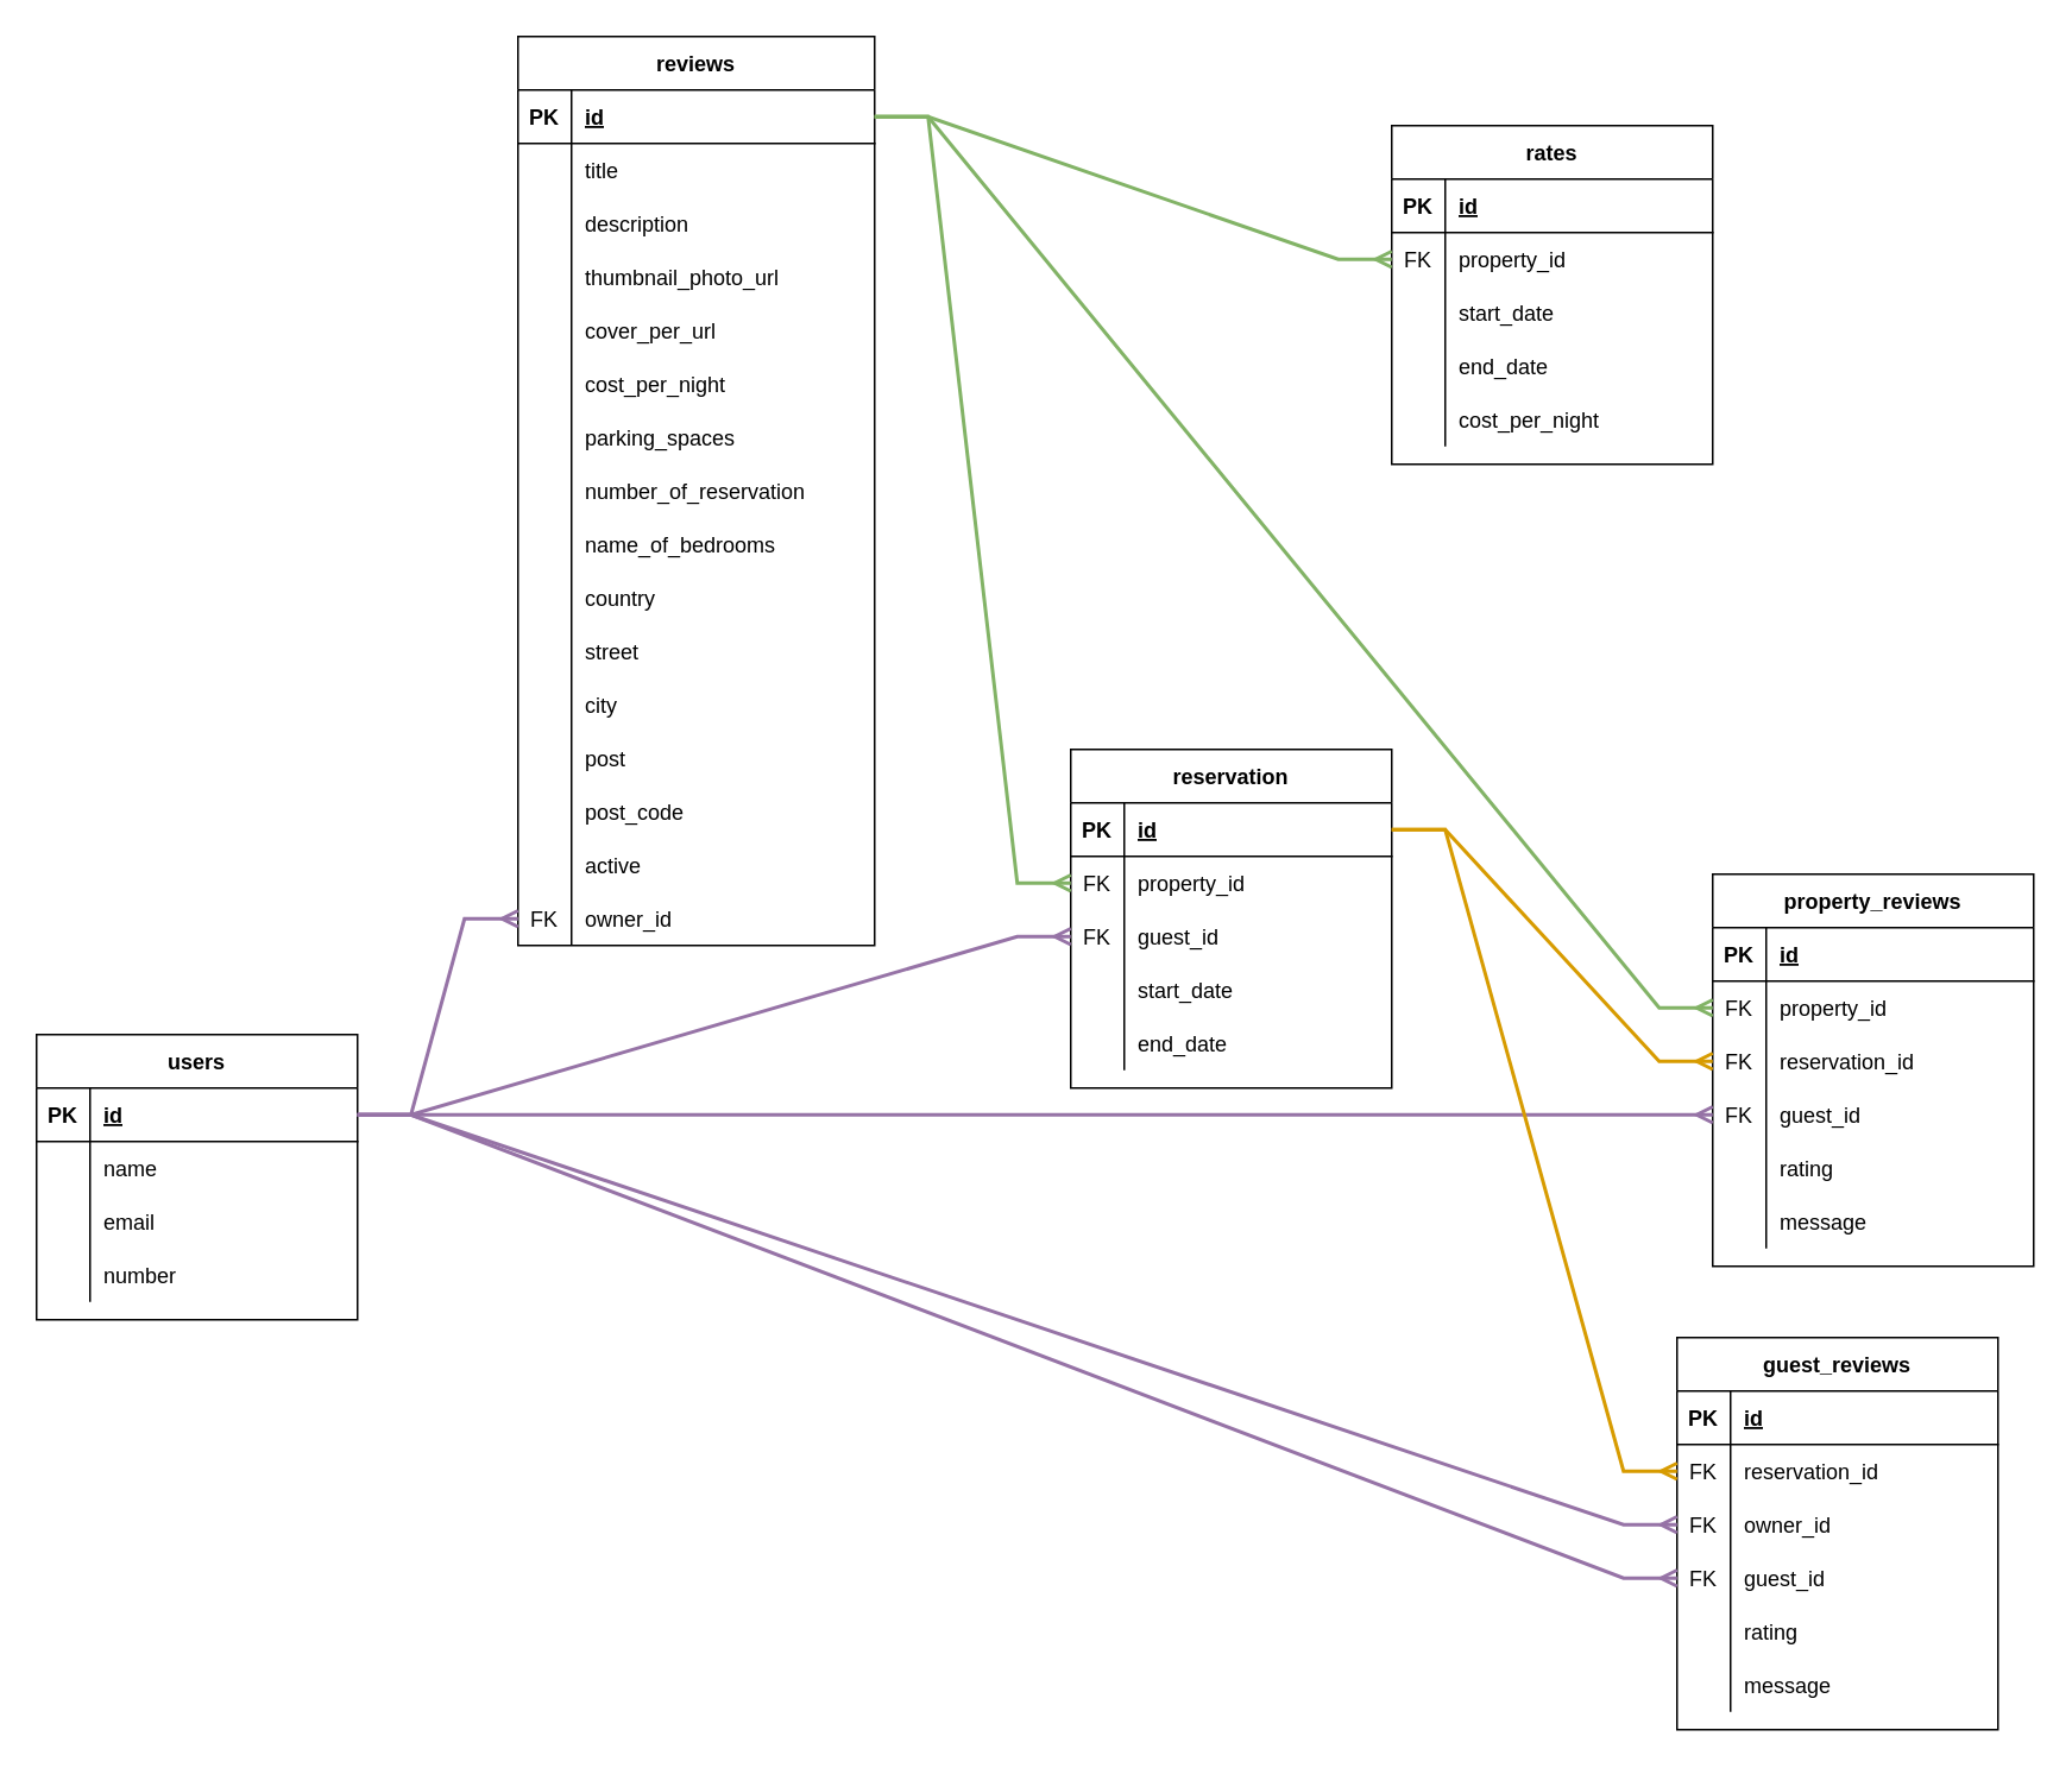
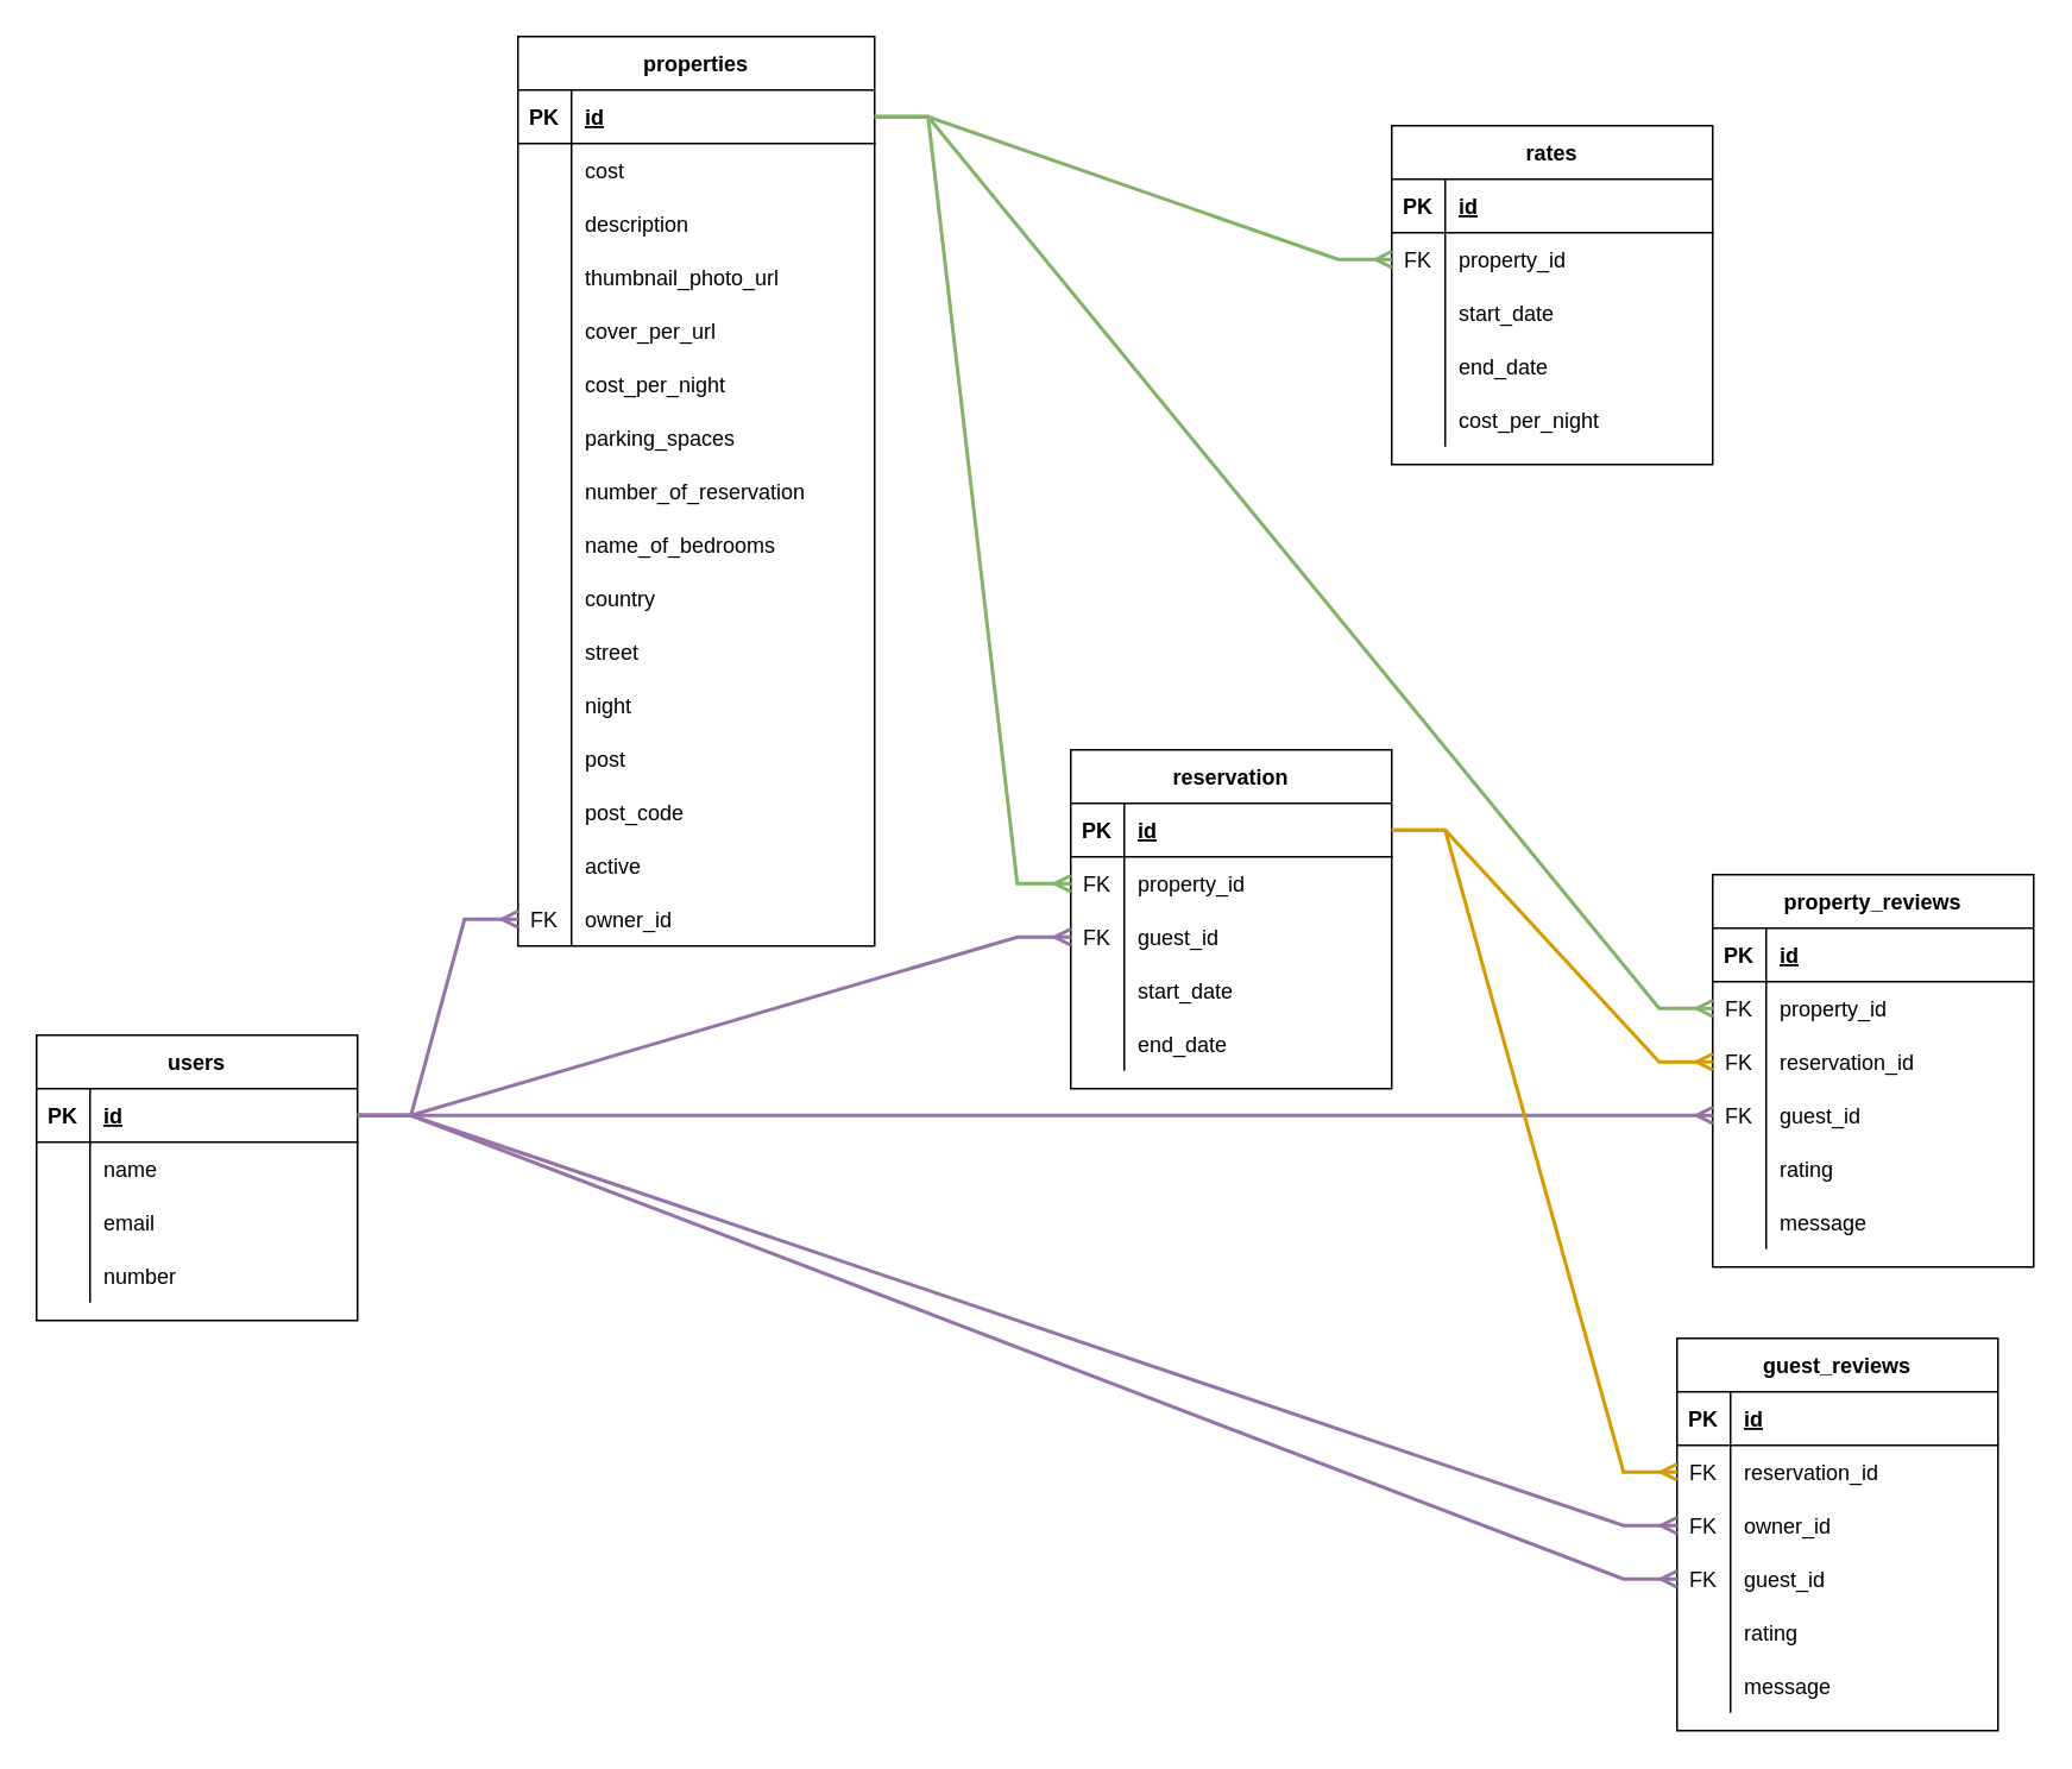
- <mxCell id="15" value="reviews" style="shape=table;startSize=30;container=1;collapsible=1;childLayout=tableLayout;fixedRows=1;rowLines=0;fontStyle=1;align=center;resizeLast=1;" parent="1" vertex="1"><mxGeometry x="290" y="20" width="200" height="510" as="geometry" /></mxCell>
+ <mxCell id="15" value="properties" style="shape=table;startSize=30;container=1;collapsible=1;childLayout=tableLayout;fixedRows=1;rowLines=0;fontStyle=1;align=center;resizeLast=1;" parent="1" vertex="1"><mxGeometry x="290" y="20" width="200" height="510" as="geometry" /></mxCell>
- <mxCell id="21" value="title" style="shape=partialRectangle;connectable=0;fillColor=none;top=0;left=0;bottom=0;right=0;align=left;spacingLeft=6;overflow=hidden;" parent="19" vertex="1"><mxGeometry x="30" width="170" height="30" as="geometry"><mxRectangle width="170" height="30" as="alternateBounds" /></mxGeometry></mxCell>
+ <mxCell id="21" value="cost" style="shape=partialRectangle;connectable=0;fillColor=none;top=0;left=0;bottom=0;right=0;align=left;spacingLeft=6;overflow=hidden;" parent="19" vertex="1"><mxGeometry x="30" width="170" height="30" as="geometry"><mxRectangle width="170" height="30" as="alternateBounds" /></mxGeometry></mxCell>
- <mxCell id="51" value="city" style="shape=partialRectangle;connectable=0;fillColor=none;top=0;left=0;bottom=0;right=0;align=left;spacingLeft=6;overflow=hidden;" parent="49" vertex="1"><mxGeometry x="30" width="170" height="30" as="geometry"><mxRectangle width="170" height="30" as="alternateBounds" /></mxGeometry></mxCell>
+ <mxCell id="51" value="night" style="shape=partialRectangle;connectable=0;fillColor=none;top=0;left=0;bottom=0;right=0;align=left;spacingLeft=6;overflow=hidden;" parent="49" vertex="1"><mxGeometry x="30" width="170" height="30" as="geometry"><mxRectangle width="170" height="30" as="alternateBounds" /></mxGeometry></mxCell>
